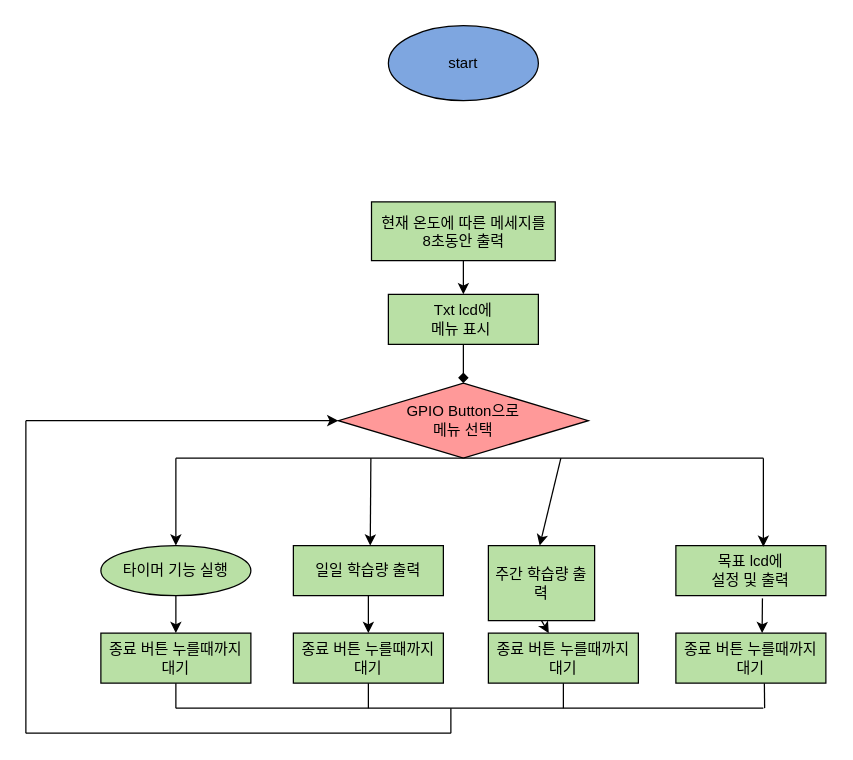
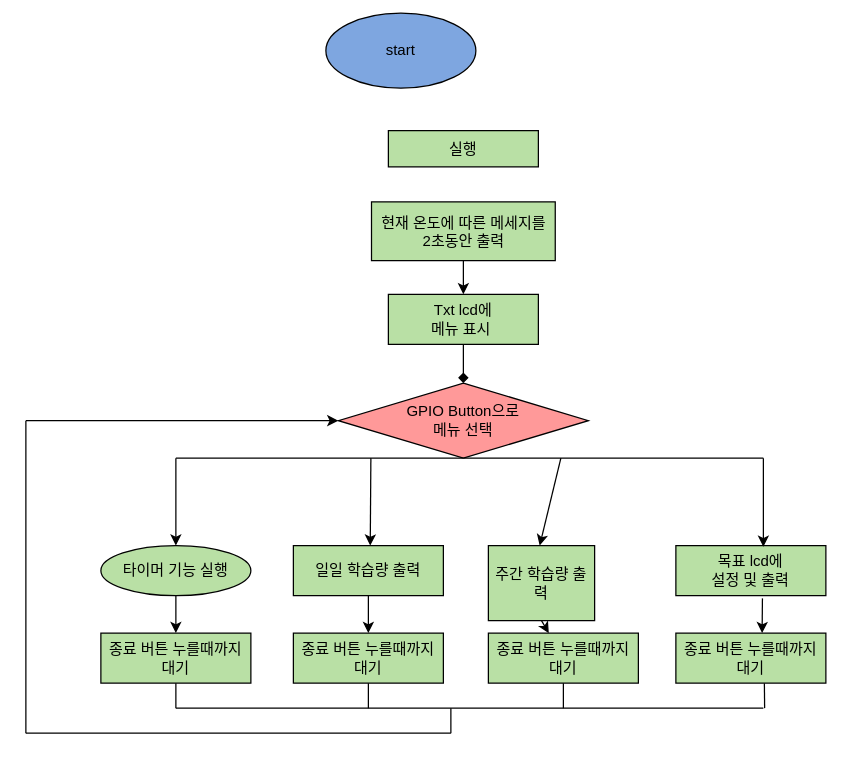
- <mxCell id="2" value="start" style="ellipse;whiteSpace=wrap;html=1;fillColor=#7EA6E0;" vertex="1" parent="1"><mxGeometry x="310" y="20" width="120" height="60" as="geometry" /></mxCell>
+ <mxCell id="2" value="start" style="ellipse;whiteSpace=wrap;html=1;fillColor=#7EA6E0;" vertex="1" parent="1"><mxGeometry x="260" y="10" width="120" height="60" as="geometry" /></mxCell>
+ <mxCell id="32" value="실행" style="rounded=0;whiteSpace=wrap;html=1;strokeColor=#000000;fillColor=#B9E0A5;" vertex="1" parent="1"><mxGeometry x="310" y="104" width="120" height="29" as="geometry" /></mxCell>
- <mxCell id="34" value="현재 온도에 따른 메세지를&lt;br&gt;8초동안 출력" style="rounded=0;whiteSpace=wrap;html=1;strokeColor=#000000;fillColor=#B9E0A5;" vertex="1" parent="1"><mxGeometry x="296.5" y="161" width="147" height="47" as="geometry" /></mxCell>
+ <mxCell id="34" value="현재 온도에 따른 메세지를&lt;br&gt;2초동안 출력" style="rounded=0;whiteSpace=wrap;html=1;strokeColor=#000000;fillColor=#B9E0A5;" vertex="1" parent="1"><mxGeometry x="296.5" y="161" width="147" height="47" as="geometry" /></mxCell>
